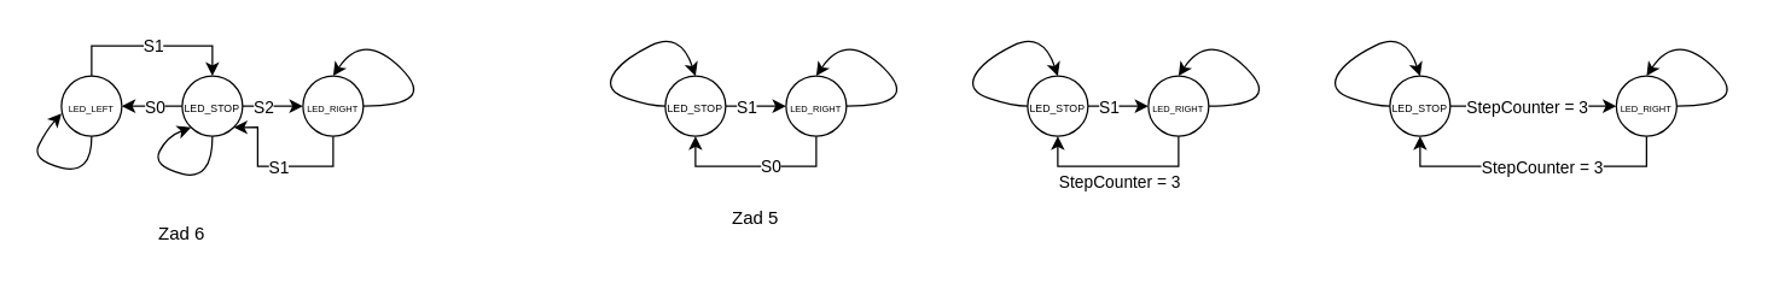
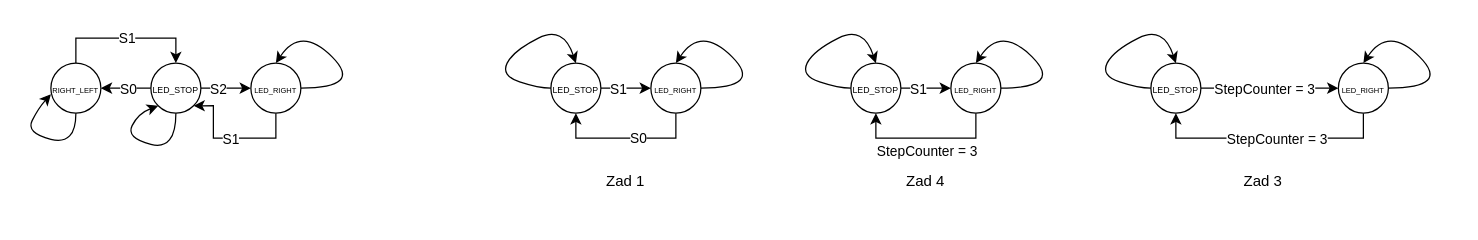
- <mxCell id="4" value="&lt;font style=&quot;font-size: 6px;&quot;&gt;LED_LEFT&lt;/font&gt;" style="ellipse;whiteSpace=wrap;html=1;" vertex="1" parent="1"><mxGeometry x="40" y="50" width="40" height="40" as="geometry" /></mxCell>
+ <mxCell id="4" value="&lt;font style=&quot;font-size: 6px;&quot;&gt;RIGHT_LEFT&lt;/font&gt;" style="ellipse;whiteSpace=wrap;html=1;" vertex="1" parent="1"><mxGeometry x="40" y="50" width="40" height="40" as="geometry" /></mxCell>
- <mxCell id="33" value="&lt;div&gt;Zad 5&lt;/div&gt;" style="text;html=1;align=center;verticalAlign=middle;whiteSpace=wrap;rounded=0;" vertex="1" parent="1"><mxGeometry x="470" y="130" width="60" height="30" as="geometry" /></mxCell>
+ <mxCell id="33" value="&lt;div&gt;Zad 1&lt;/div&gt;" style="text;html=1;align=center;verticalAlign=middle;whiteSpace=wrap;rounded=0;" vertex="1" parent="1"><mxGeometry x="470" y="130" width="60" height="30" as="geometry" /></mxCell>
+ <mxCell id="34" value="&lt;div&gt;Zad 4&lt;/div&gt;" style="text;html=1;align=center;verticalAlign=middle;whiteSpace=wrap;rounded=0;" vertex="1" parent="1"><mxGeometry x="710" y="130" width="60" height="30" as="geometry" /></mxCell>
+ <mxCell id="43" value="&lt;div&gt;Zad 3&lt;/div&gt;" style="text;html=1;align=center;verticalAlign=middle;whiteSpace=wrap;rounded=0;" vertex="1" parent="1"><mxGeometry x="980" y="130" width="60" height="30" as="geometry" /></mxCell>
- <mxCell id="16" value="&lt;div&gt;Zad 6&lt;/div&gt;" style="text;html=1;align=center;verticalAlign=middle;whiteSpace=wrap;rounded=0;" vertex="1" parent="1"><mxGeometry x="90" y="140" width="60" height="30" as="geometry" /></mxCell>
